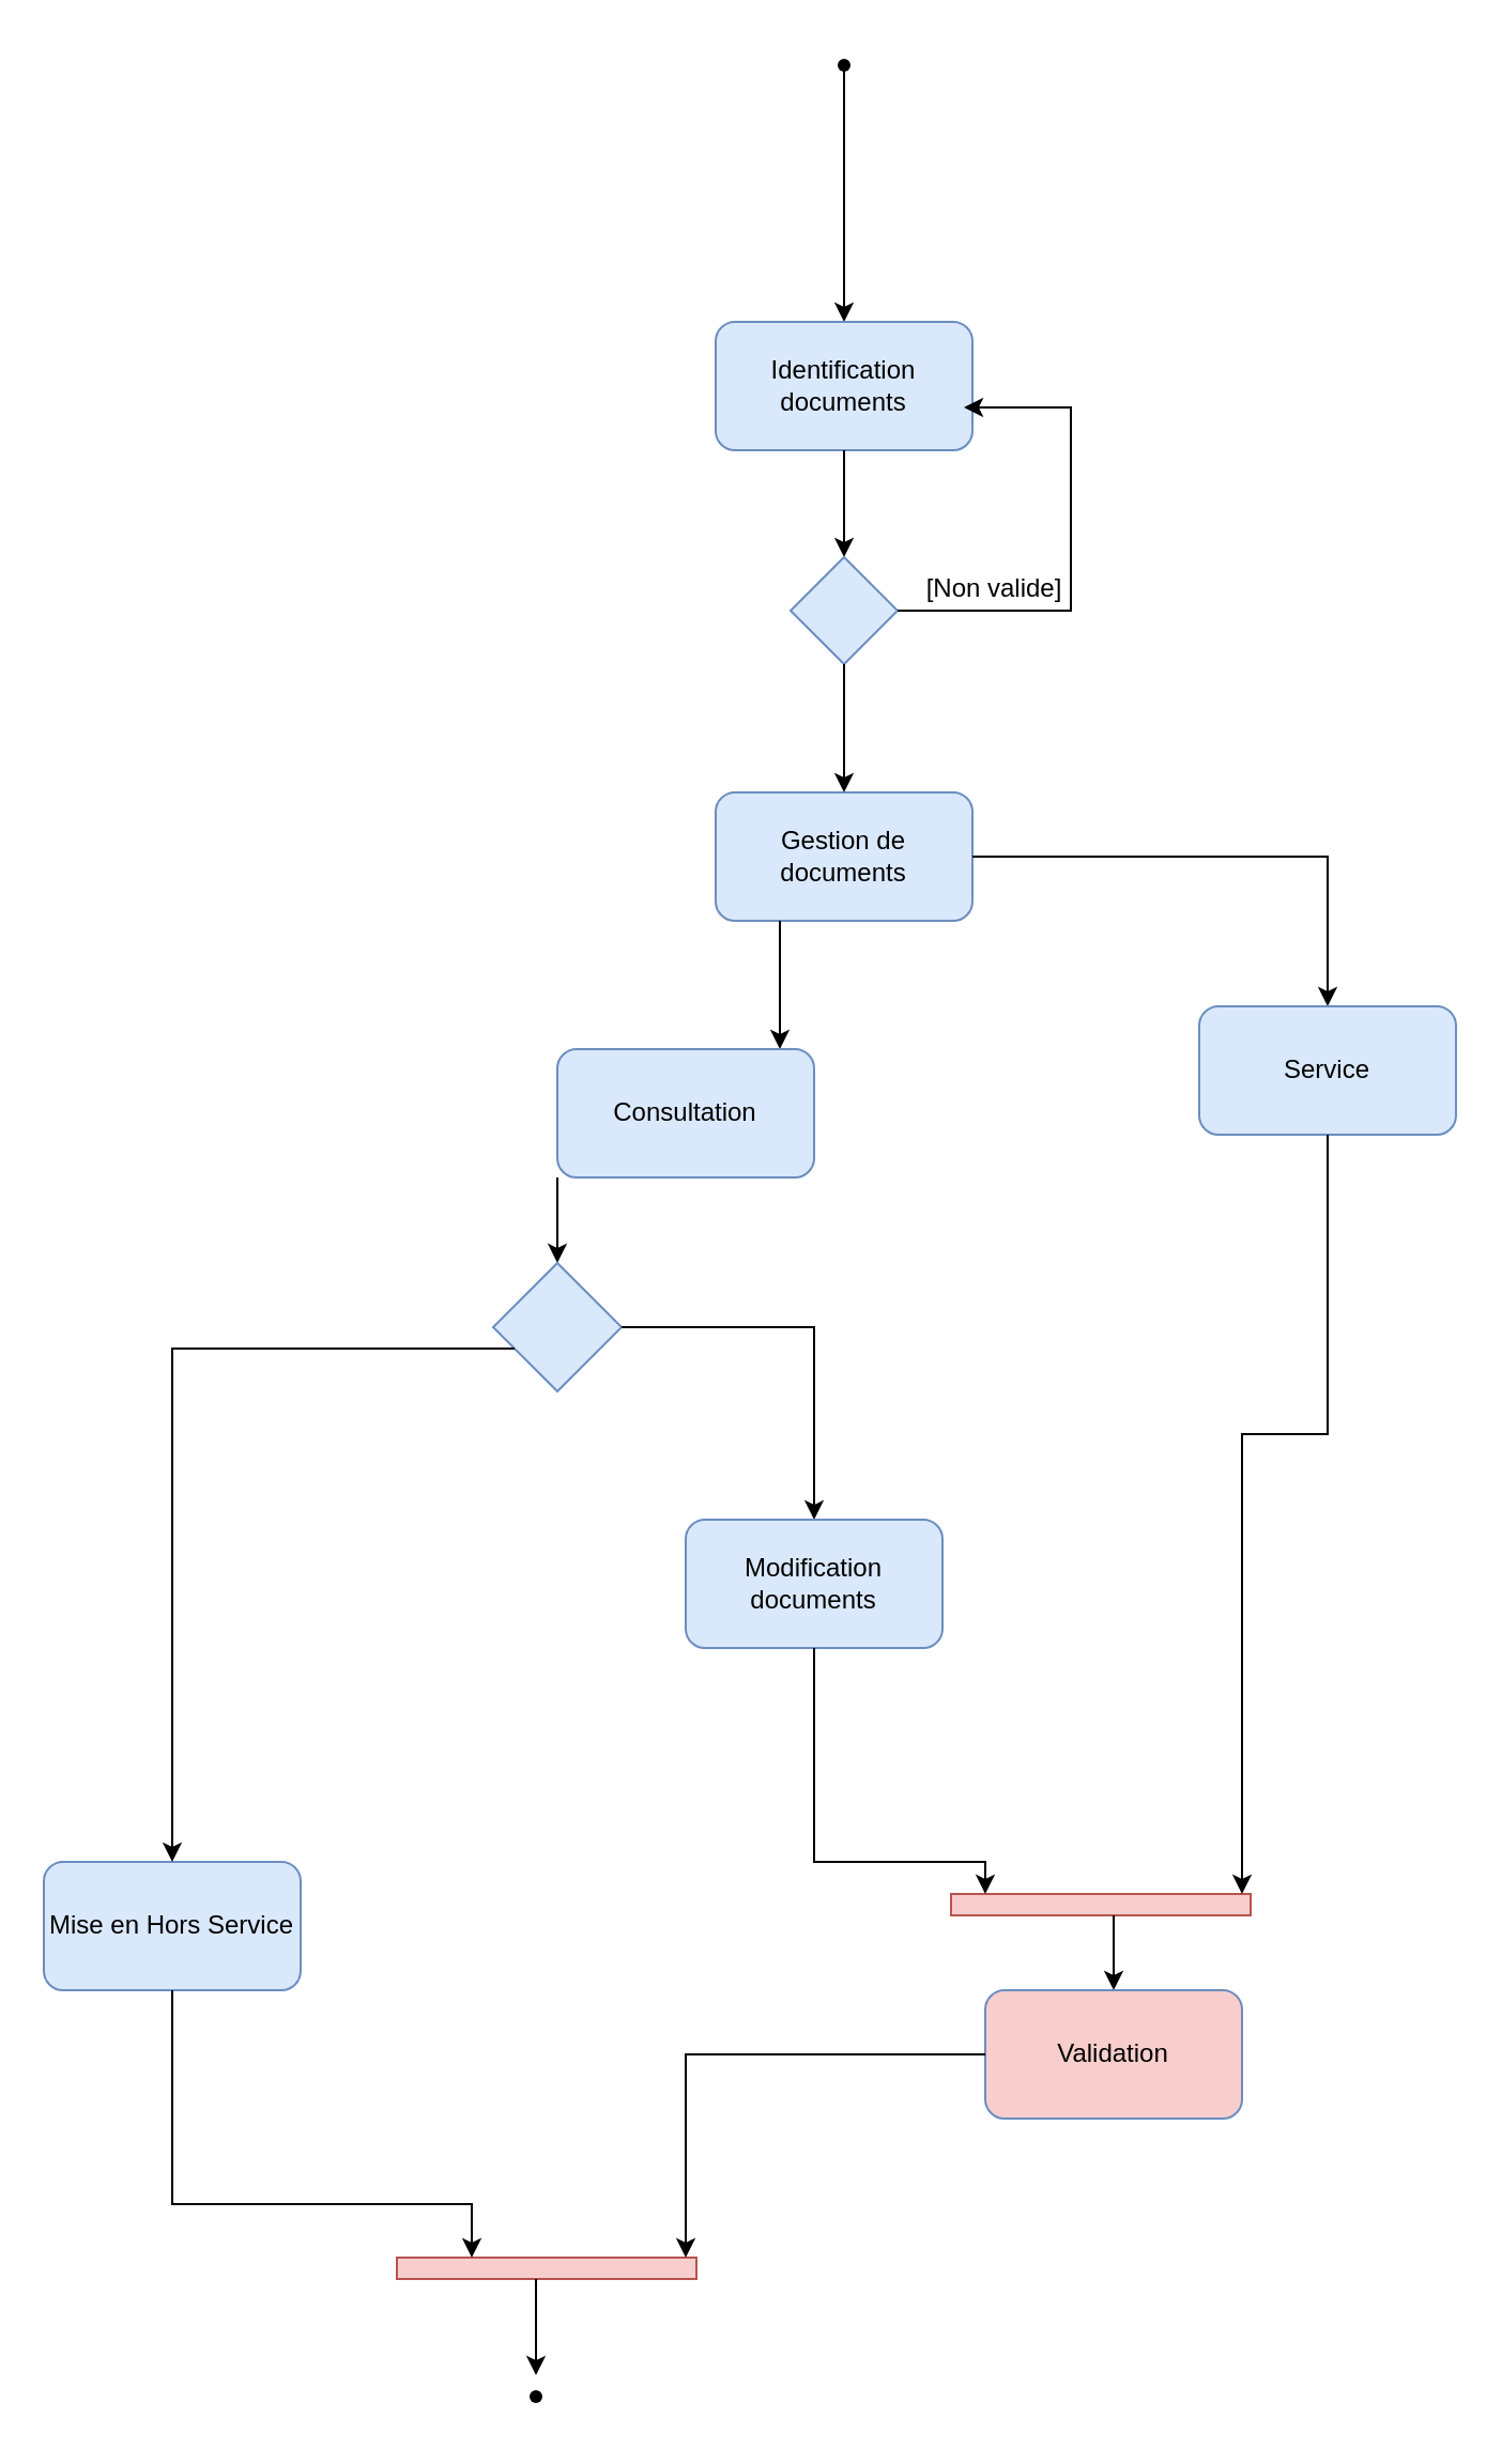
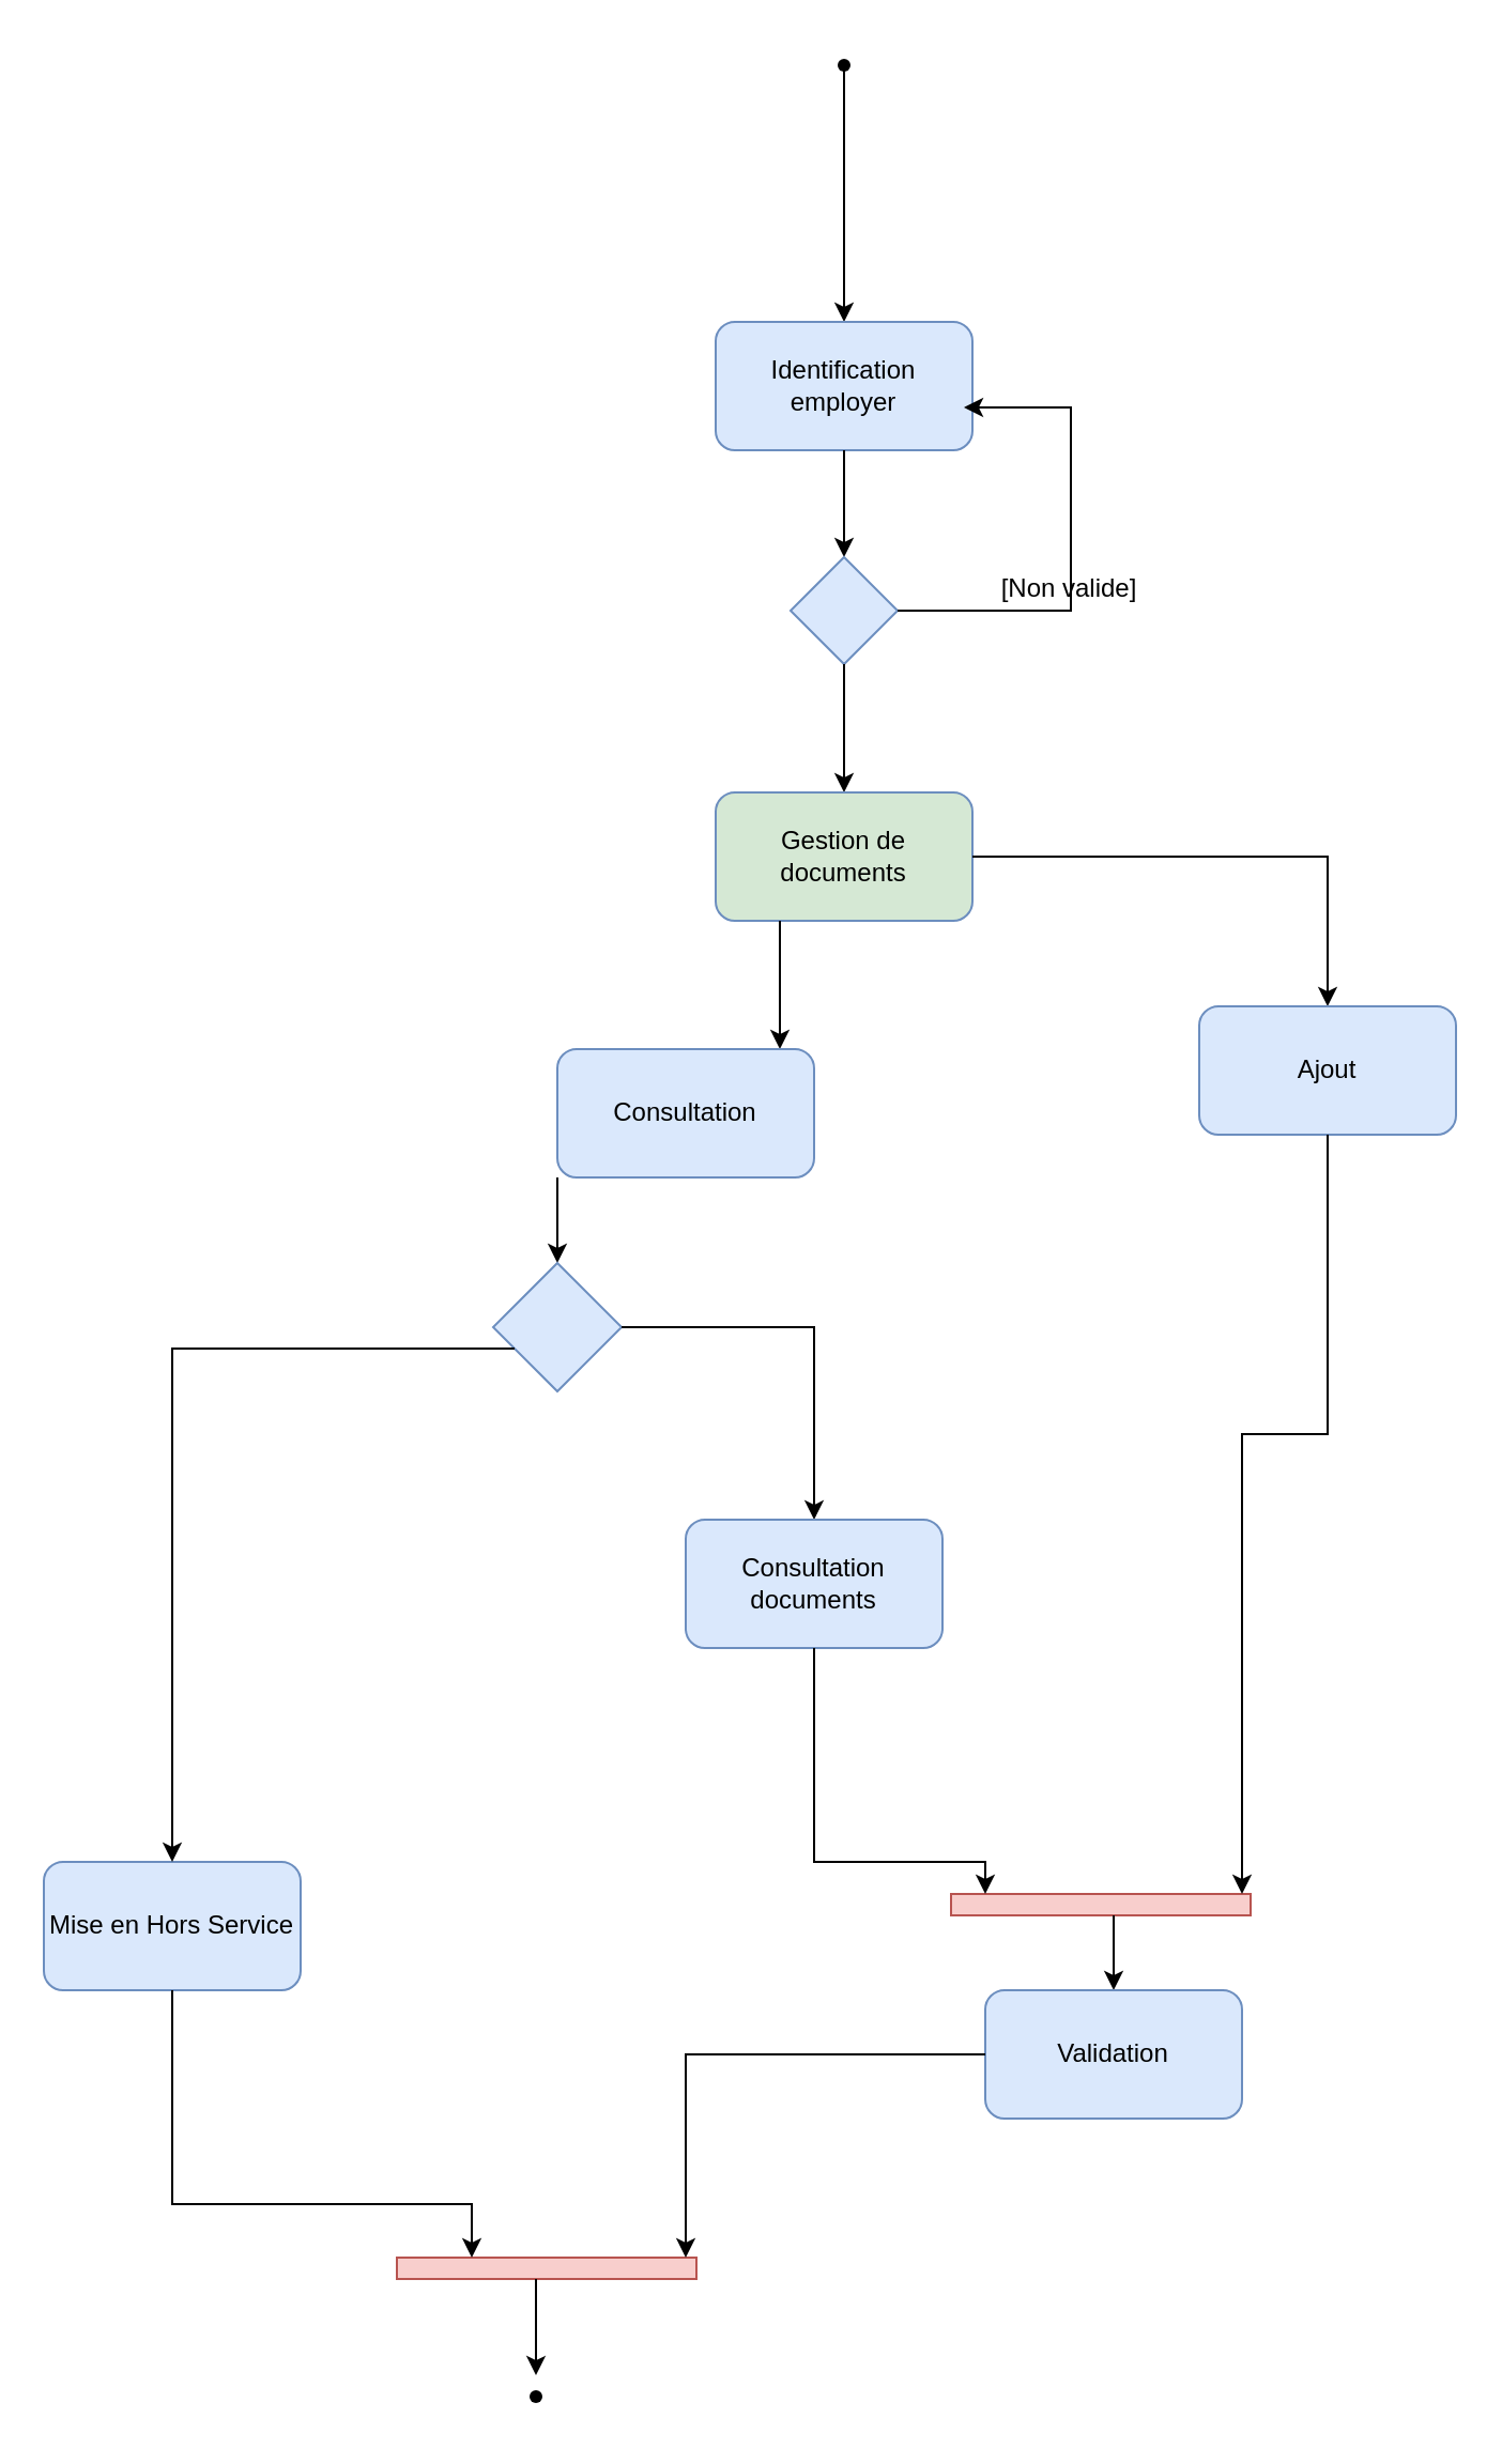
- <mxCell id="4" value="Identification documents" style="rounded=1;whiteSpace=wrap;html=1;fillColor=#dae8fc;strokeColor=#6c8ebf;" parent="1" vertex="1"><mxGeometry x="334" y="150" width="120" height="60" as="geometry" /></mxCell>
+ <mxCell id="4" value="Identification employer" style="rounded=1;whiteSpace=wrap;html=1;fillColor=#dae8fc;strokeColor=#6c8ebf;" parent="1" vertex="1"><mxGeometry x="334" y="150" width="120" height="60" as="geometry" /></mxCell>
- <mxCell id="8" value="[Non valide]" style="text;html=1;align=center;verticalAlign=middle;resizable=0;points=[];autosize=1;strokeColor=none;fillColor=none;" parent="1" vertex="1"><mxGeometry x="419" y="260" width="90" height="30" as="geometry" /></mxCell>
+ <mxCell id="8" value="[Non valide]" style="text;html=1;align=center;verticalAlign=middle;resizable=0;points=[];autosize=1;strokeColor=none;fillColor=none;" parent="1" vertex="1"><mxGeometry x="454" y="260" width="90" height="30" as="geometry" /></mxCell>
- <mxCell id="10" value="Gestion de documents" style="rounded=1;whiteSpace=wrap;html=1;fillColor=#dae8fc;strokeColor=#6c8ebf;" parent="1" vertex="1"><mxGeometry x="334" y="370" width="120" height="60" as="geometry" /></mxCell>
+ <mxCell id="10" value="Gestion de documents" style="rounded=1;whiteSpace=wrap;html=1;fillColor=#d5e8d4;strokeColor=#6c8ebf;" parent="1" vertex="1"><mxGeometry x="334" y="370" width="120" height="60" as="geometry" /></mxCell>
- <mxCell id="13" value="Service" style="rounded=1;whiteSpace=wrap;html=1;fillColor=#dae8fc;strokeColor=#6c8ebf;" parent="1" vertex="1"><mxGeometry x="560" y="470" width="120" height="60" as="geometry" /></mxCell>
+ <mxCell id="13" value="Ajout" style="rounded=1;whiteSpace=wrap;html=1;fillColor=#dae8fc;strokeColor=#6c8ebf;" parent="1" vertex="1"><mxGeometry x="560" y="470" width="120" height="60" as="geometry" /></mxCell>
- <mxCell id="20" value="Modification documents" style="rounded=1;whiteSpace=wrap;html=1;fillColor=#dae8fc;strokeColor=#6c8ebf;" parent="1" vertex="1"><mxGeometry x="320" y="710" width="120" height="60" as="geometry" /></mxCell>
+ <mxCell id="20" value="Consultation documents" style="rounded=1;whiteSpace=wrap;html=1;fillColor=#dae8fc;strokeColor=#6c8ebf;" parent="1" vertex="1"><mxGeometry x="320" y="710" width="120" height="60" as="geometry" /></mxCell>
- <mxCell id="23" value="Validation" style="rounded=1;whiteSpace=wrap;html=1;fillColor=#f8cecc;strokeColor=#6c8ebf;" parent="1" vertex="1"><mxGeometry x="460" y="930" width="120" height="60" as="geometry" /></mxCell>
+ <mxCell id="23" value="Validation" style="rounded=1;whiteSpace=wrap;html=1;fillColor=#dae8fc;strokeColor=#6c8ebf;" parent="1" vertex="1"><mxGeometry x="460" y="930" width="120" height="60" as="geometry" /></mxCell>
